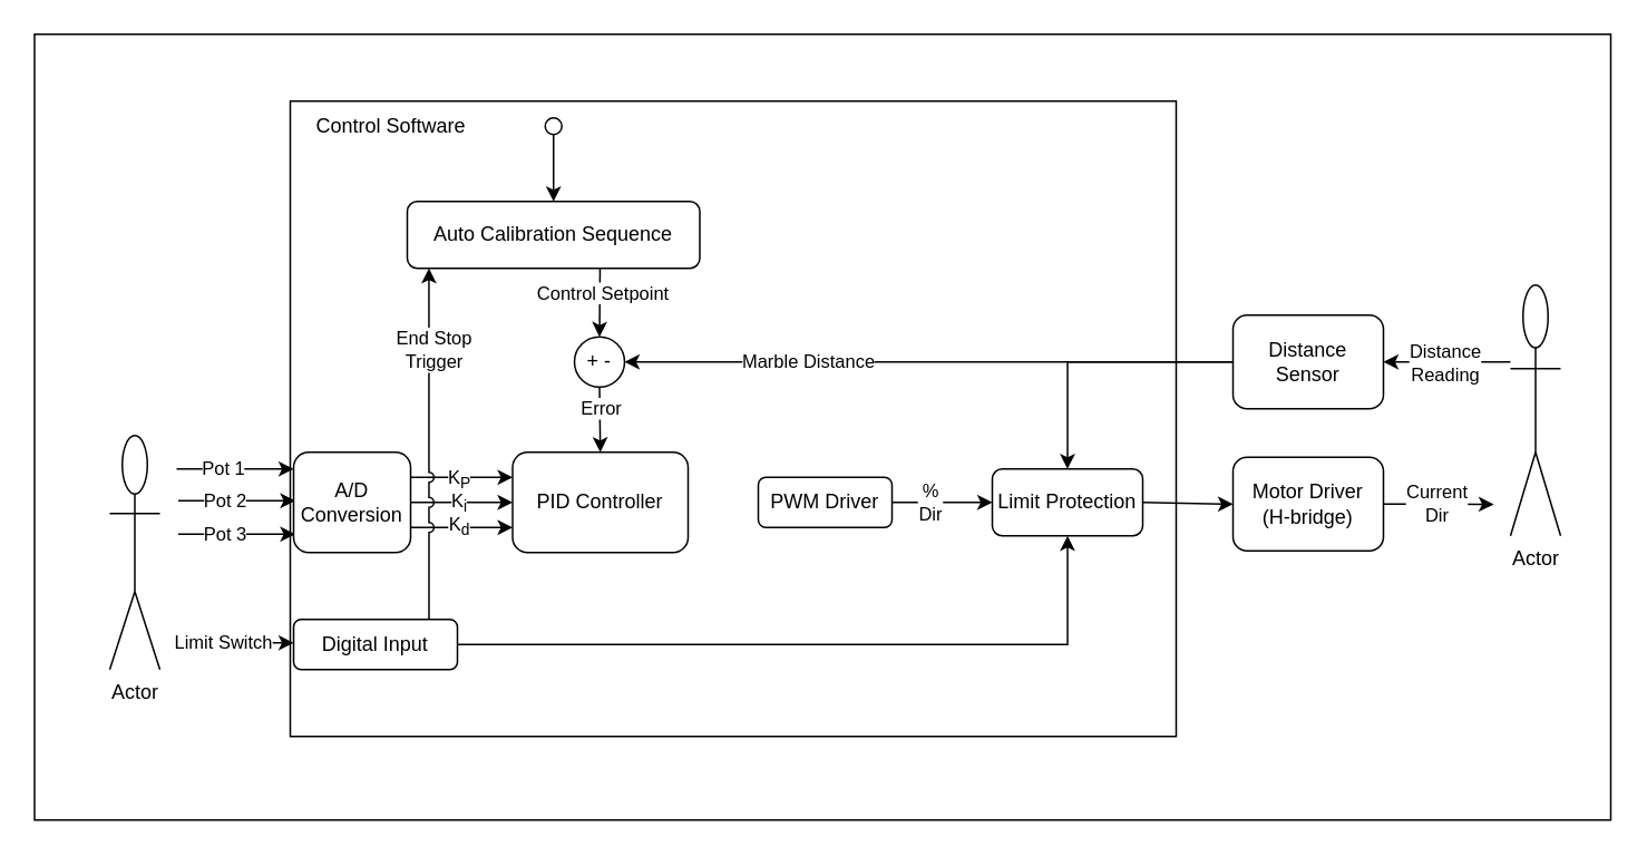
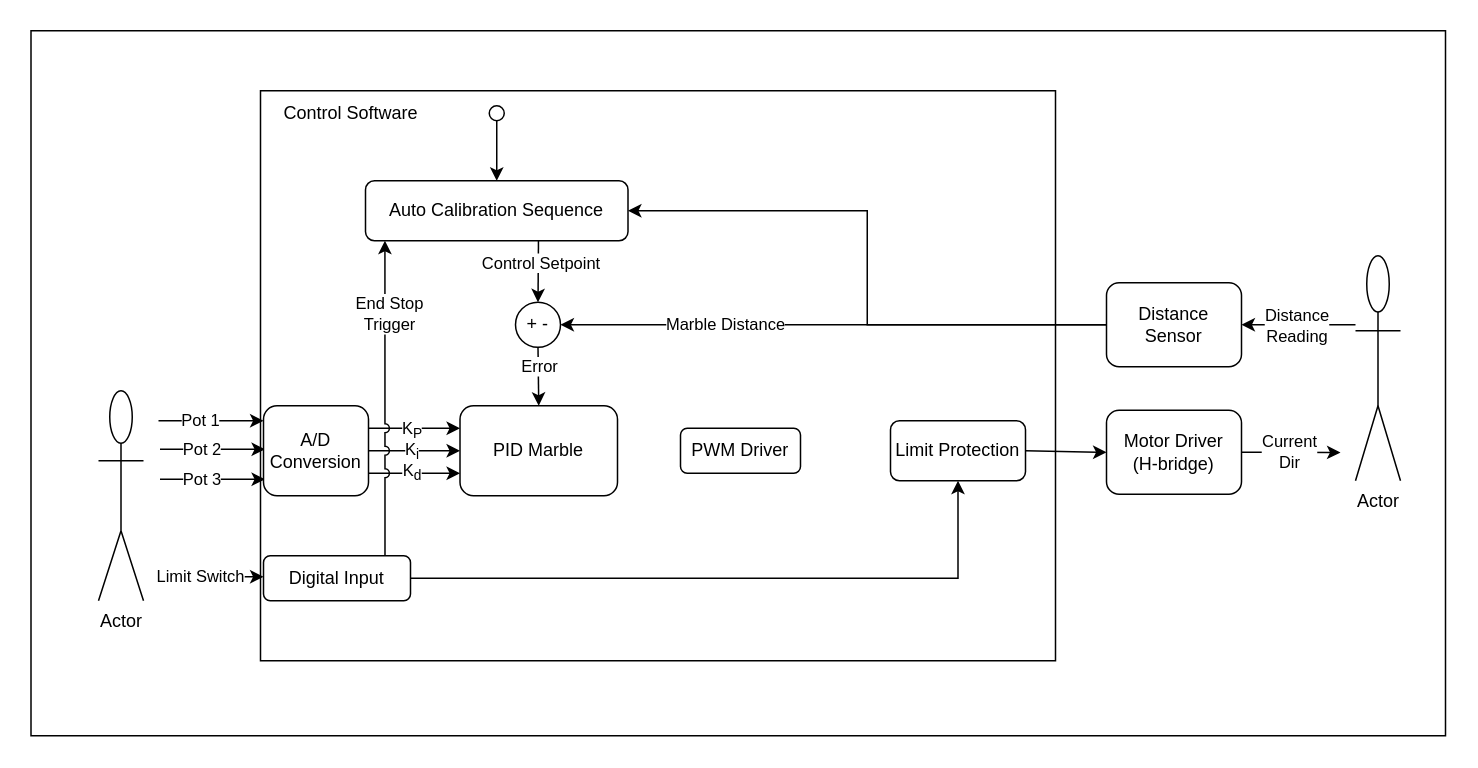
- <mxCell id="35" style="edgeStyle=orthogonalEdgeStyle;rounded=0;jumpStyle=arc;orthogonalLoop=1;jettySize=auto;html=1;exitX=0;exitY=0.5;exitDx=0;exitDy=0;" edge="1" parent="1" source="36" target="45"><mxGeometry relative="1" as="geometry" /></mxCell>
+ <mxCell id="35" style="edgeStyle=orthogonalEdgeStyle;rounded=0;jumpStyle=arc;orthogonalLoop=1;jettySize=auto;html=1;exitX=0;exitY=0.5;exitDx=0;exitDy=0;entryX=1;entryY=0.5;entryDx=0;entryDy=0;" edge="1" parent="1" source="36" target="23"><mxGeometry relative="1" as="geometry" /></mxCell>
- <mxCell id="29" value="PID Controller" style="rounded=1;whiteSpace=wrap;html=1;" vertex="1" parent="1"><mxGeometry x="306" y="270" width="105" height="60" as="geometry" /></mxCell>
+ <mxCell id="29" value="PID Marble" style="rounded=1;whiteSpace=wrap;html=1;" vertex="1" parent="1"><mxGeometry x="306" y="270" width="105" height="60" as="geometry" /></mxCell>
- <mxCell id="30" style="edgeStyle=orthogonalEdgeStyle;rounded=0;jumpStyle=arc;orthogonalLoop=1;jettySize=auto;html=1;exitX=1;exitY=0.5;exitDx=0;exitDy=0;entryX=0;entryY=0.5;entryDx=0;entryDy=0;" edge="1" parent="1" source="32" target="45"><mxGeometry relative="1" as="geometry" /></mxCell>
- <mxCell id="31" value="%&lt;br&gt;Dir" style="edgeLabel;html=1;align=center;verticalAlign=middle;resizable=0;points=[];" vertex="1" connectable="0" parent="30"><mxGeometry x="-0.271" y="1" relative="1" as="geometry"><mxPoint as="offset" /></mxGeometry></mxCell>
